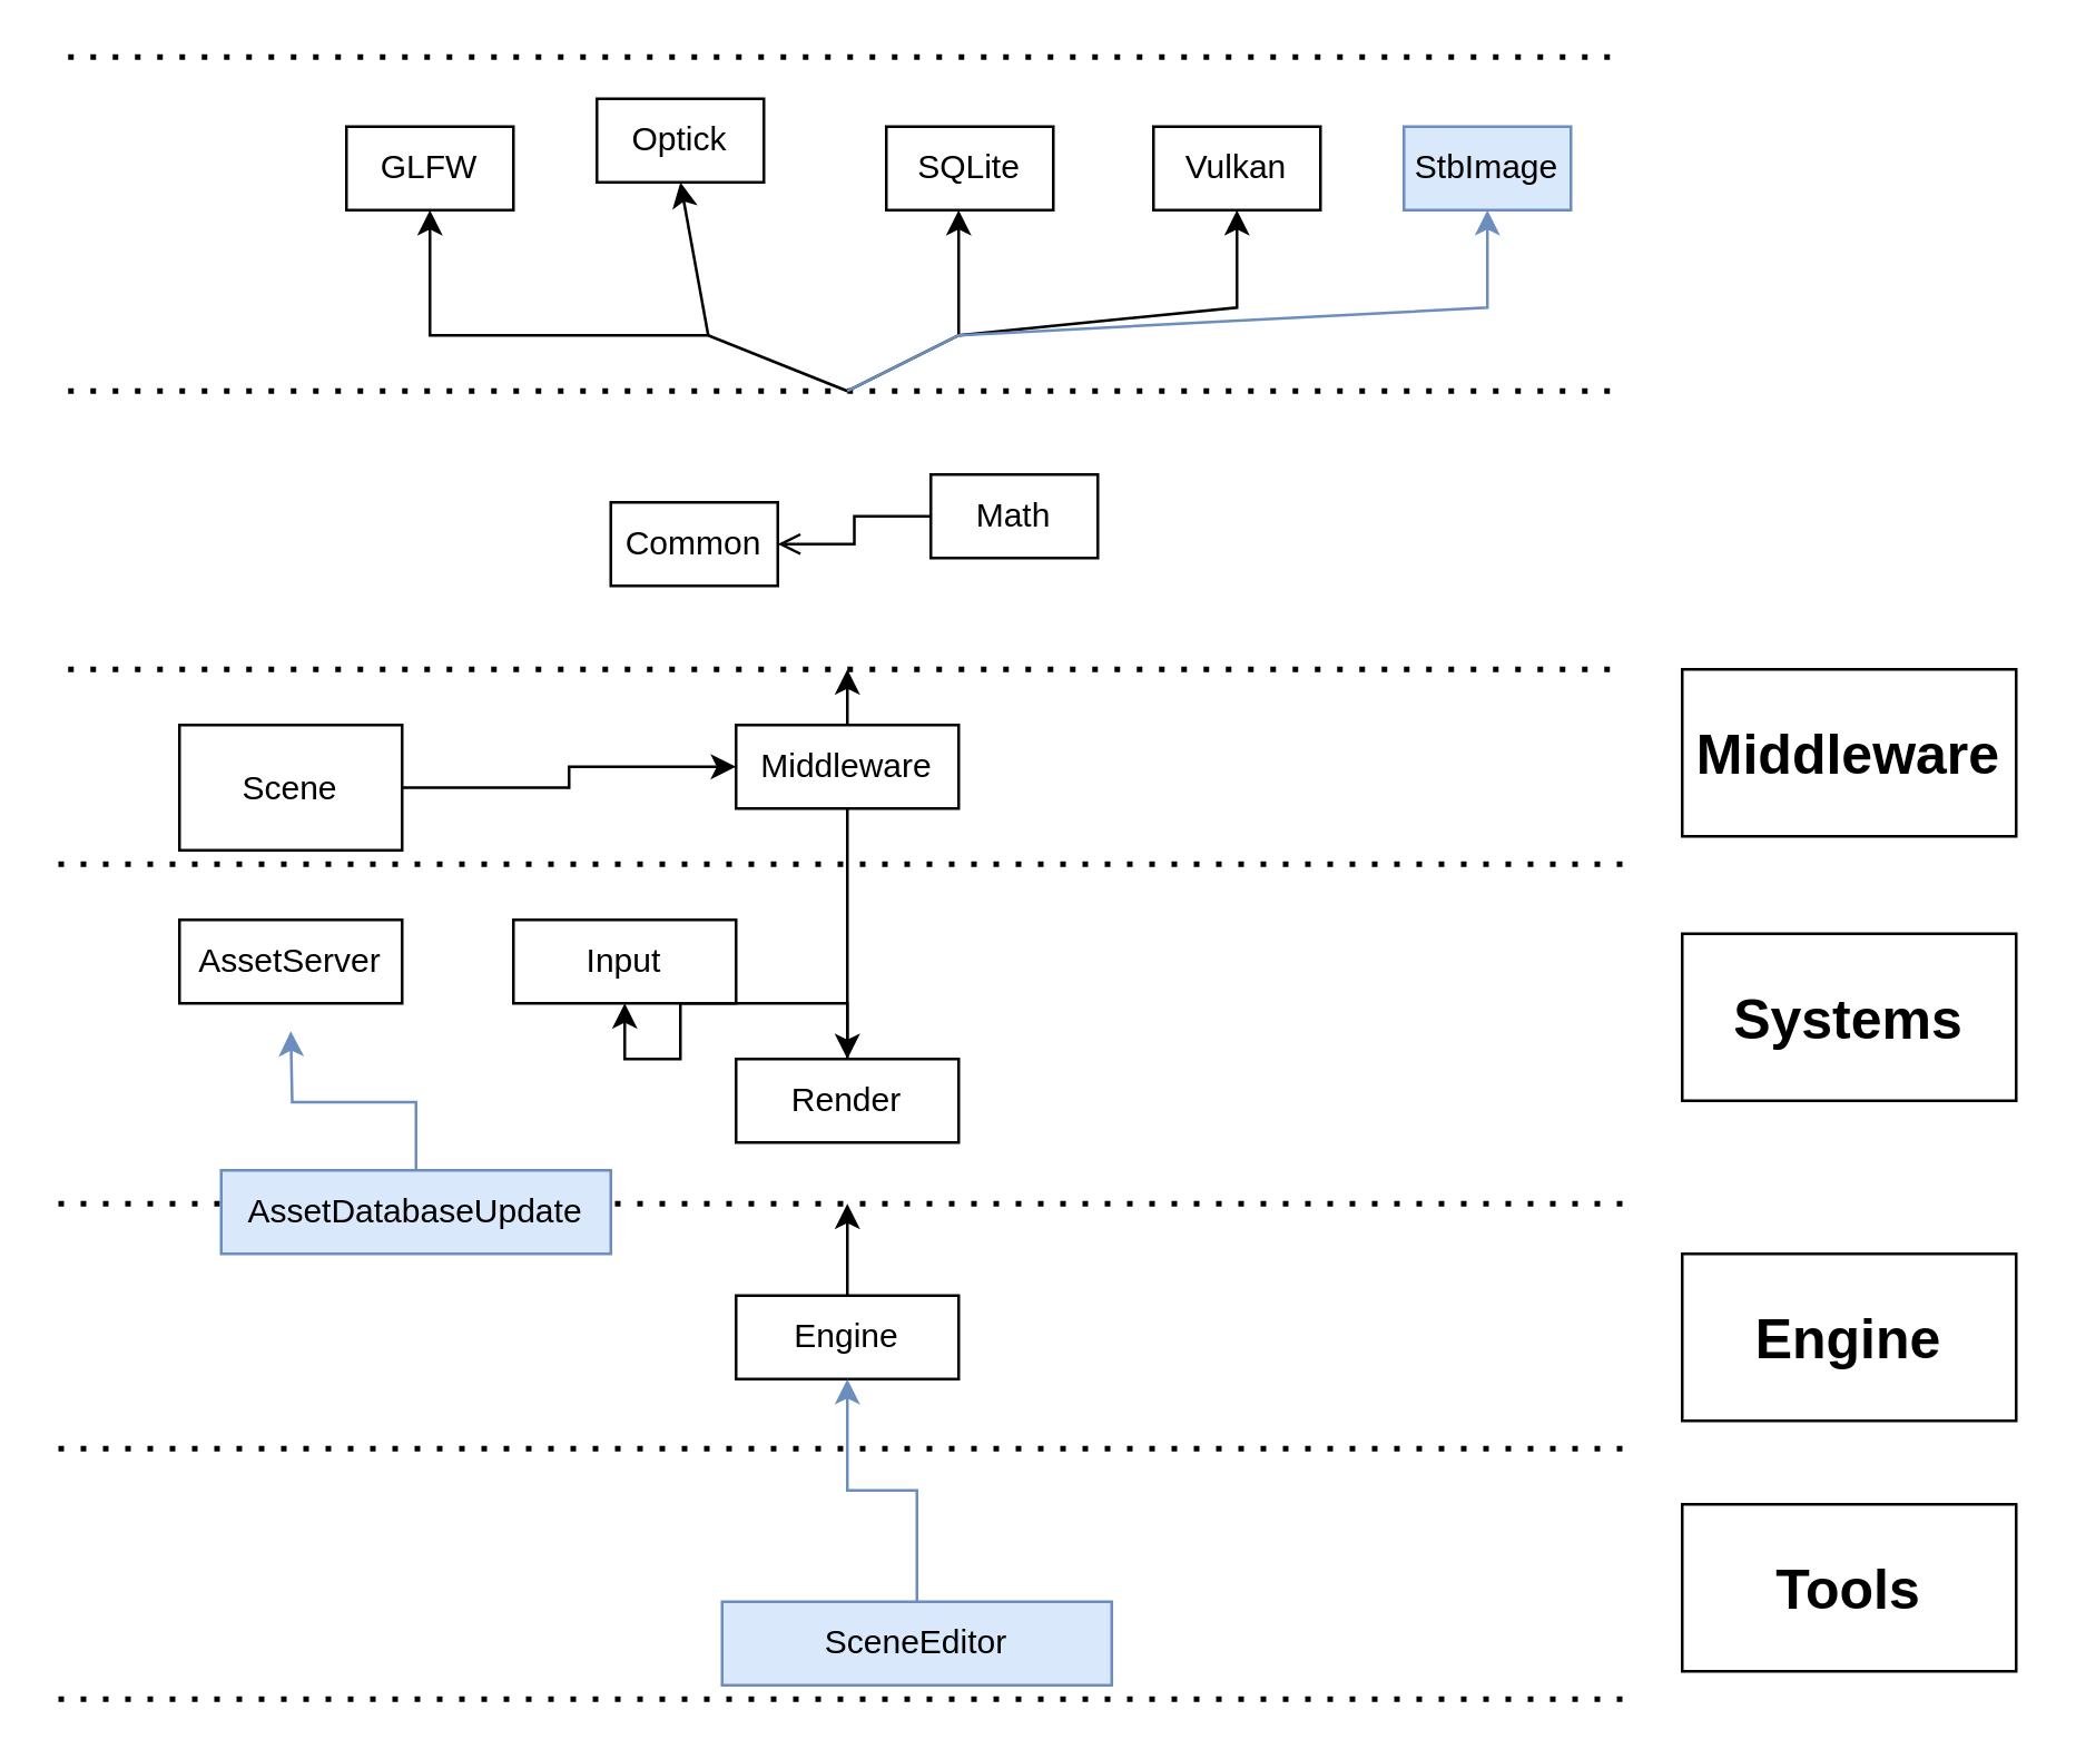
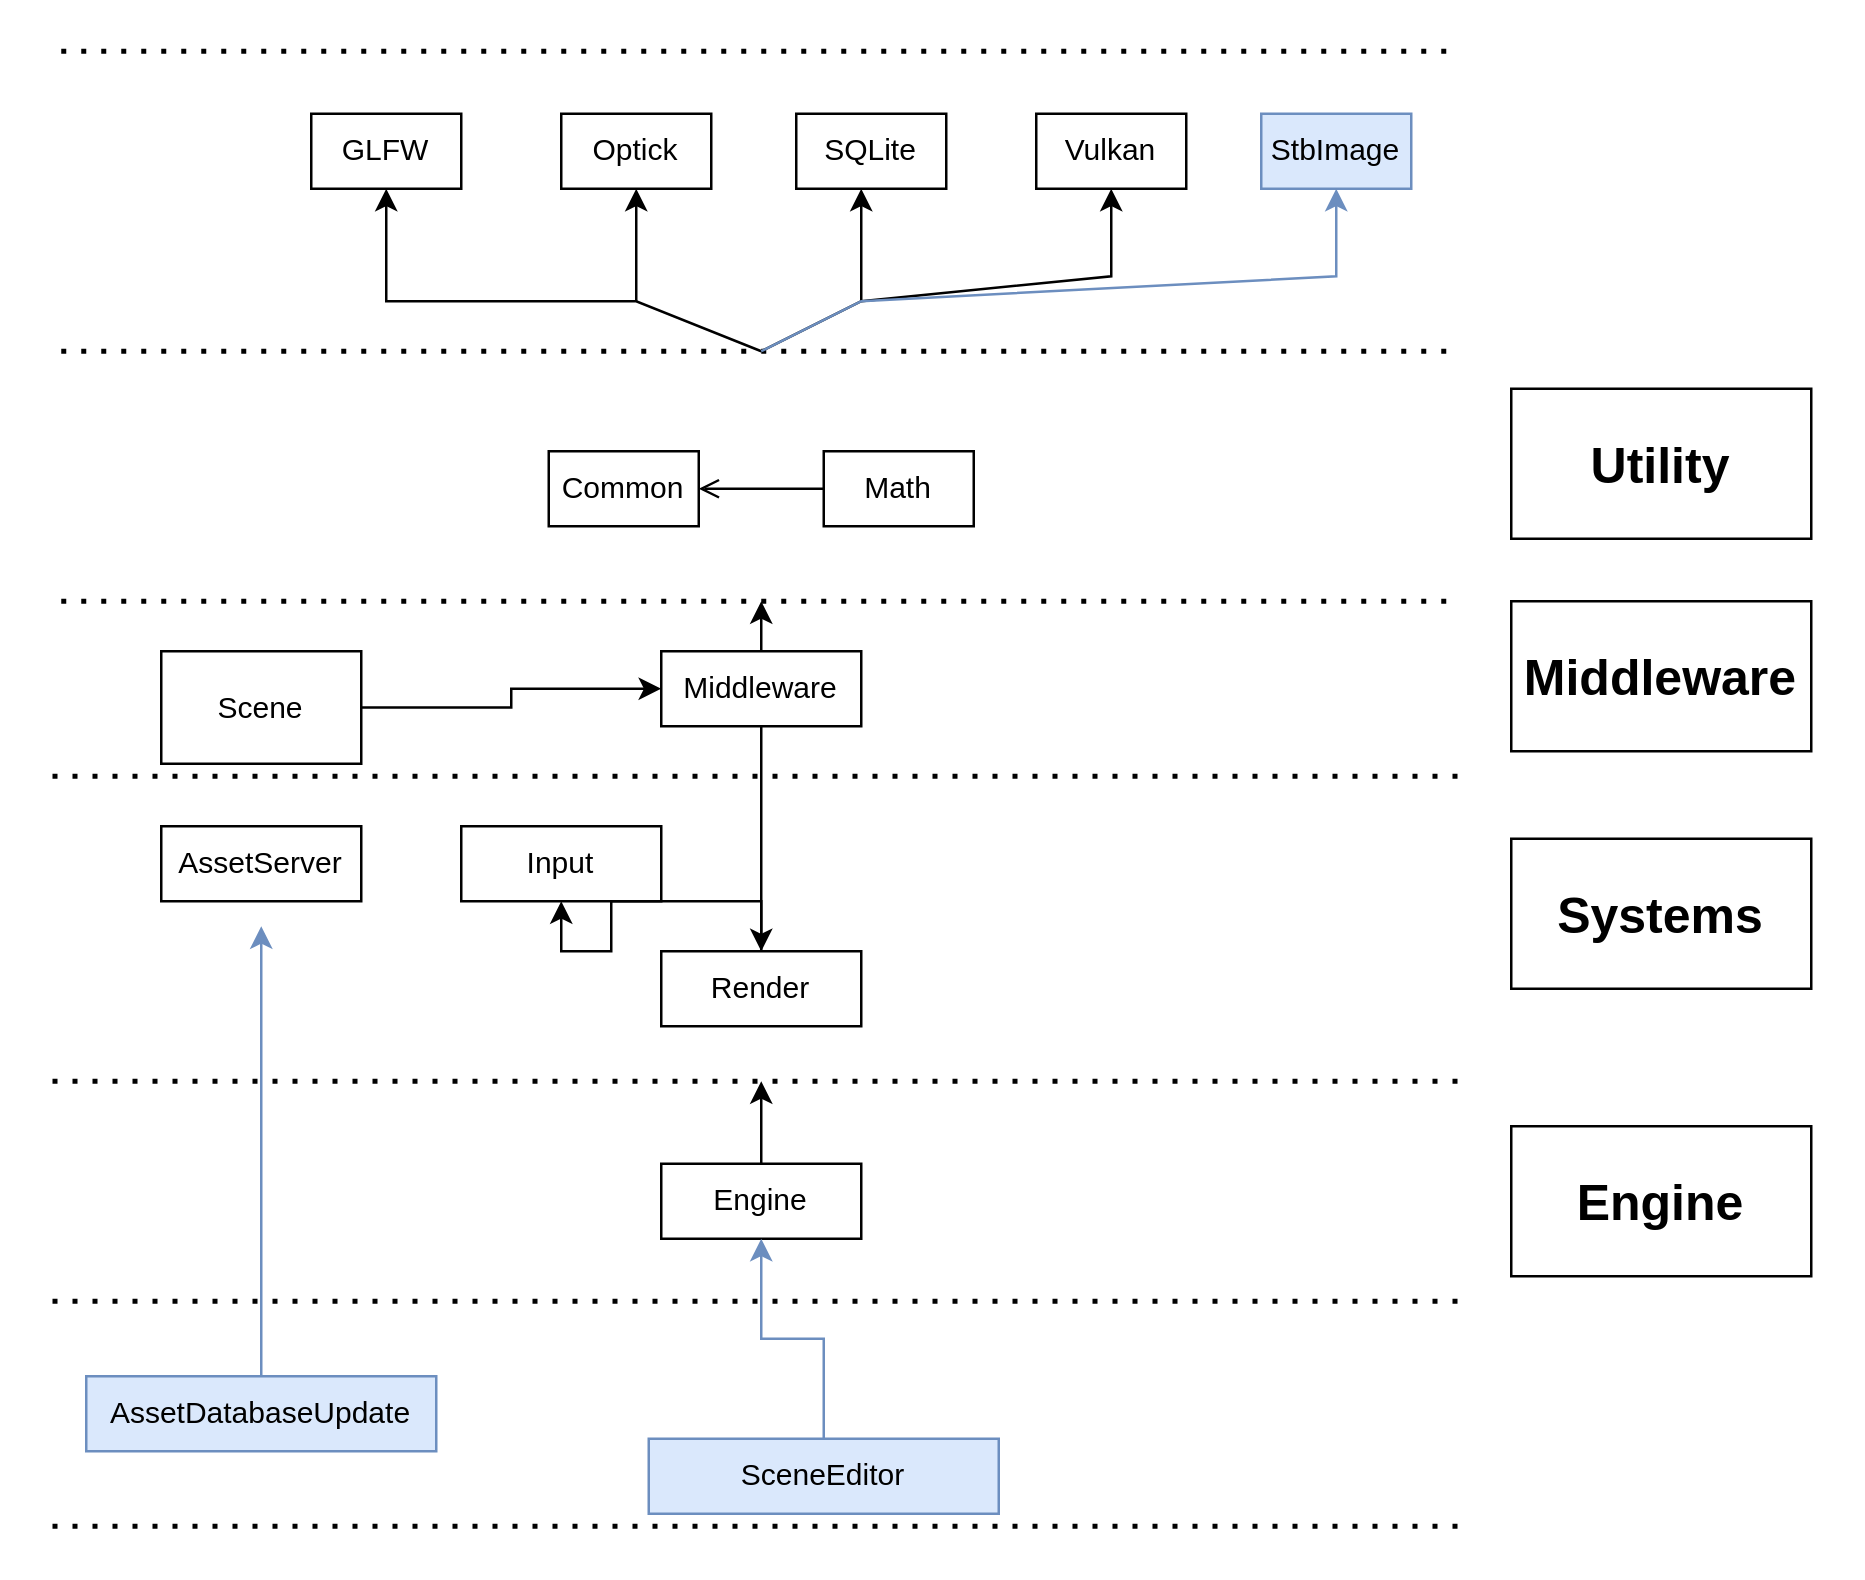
- <mxCell id="5" value="Optick" style="rounded=0;whiteSpace=wrap;html=1;" vertex="1" parent="1"><mxGeometry x="214" y="35" width="60" height="30" as="geometry" /></mxCell>
+ <mxCell id="5" value="Optick" style="rounded=0;whiteSpace=wrap;html=1;" vertex="1" parent="1"><mxGeometry x="224" y="45" width="60" height="30" as="geometry" /></mxCell>
- <mxCell id="12" value="Math" style="rounded=0;whiteSpace=wrap;html=1;" vertex="1" parent="1"><mxGeometry x="334" y="170" width="60" height="30" as="geometry" /></mxCell>
+ <mxCell id="12" value="Math" style="rounded=0;whiteSpace=wrap;html=1;" vertex="1" parent="1"><mxGeometry x="329" y="180" width="60" height="30" as="geometry" /></mxCell>
+ <mxCell id="9" value="Utility" style="text;html=1;fillColor=none;align=center;verticalAlign=middle;whiteSpace=wrap;rounded=0;fontSize=20;fontStyle=1;labelBorderColor=none;spacingLeft=0;strokeColor=#000000;" vertex="1" parent="1"><mxGeometry x="604" y="155" width="120" height="60" as="geometry" /></mxCell>
- <mxCell id="38" value="AssetDatabaseUpdate" style="rounded=0;whiteSpace=wrap;html=1;fillColor=#dae8fc;strokeColor=#6c8ebf;" vertex="1" parent="1"><mxGeometry x="79" y="420" width="140" height="30" as="geometry" /></mxCell>
+ <mxCell id="38" value="AssetDatabaseUpdate" style="rounded=0;whiteSpace=wrap;html=1;fillColor=#dae8fc;strokeColor=#6c8ebf;" vertex="1" parent="1"><mxGeometry x="34" y="550" width="140" height="30" as="geometry" /></mxCell>
- <mxCell id="36" value="Tools" style="text;html=1;fillColor=none;align=center;verticalAlign=middle;whiteSpace=wrap;rounded=0;fontSize=20;fontStyle=1;labelBorderColor=none;spacingLeft=0;strokeColor=#000000;" vertex="1" parent="1"><mxGeometry x="604" y="540" width="120" height="60" as="geometry" /></mxCell>
